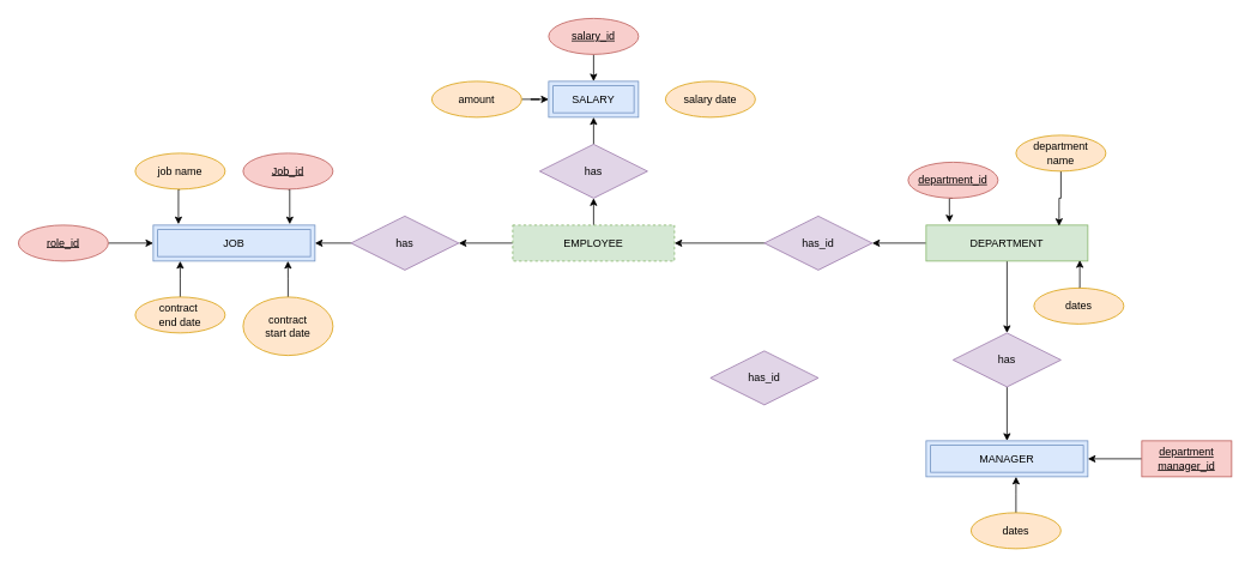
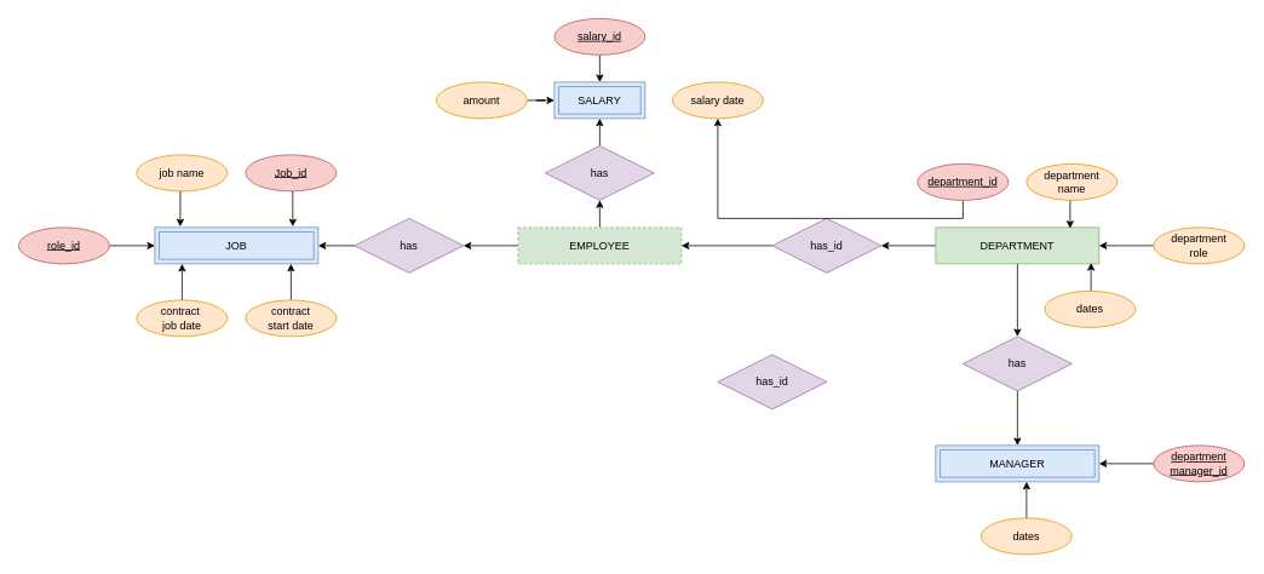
- <mxCell id="40" value="department &lt;br&gt;name" style="ellipse;whiteSpace=wrap;html=1;align=center;fillColor=#ffe6cc;strokeColor=#d79b00;" vertex="1" parent="1"><mxGeometry x="1130" y="150" width="100" height="40" as="geometry" /></mxCell>
+ <mxCell id="40" value="department &lt;br&gt;name" style="ellipse;whiteSpace=wrap;html=1;align=center;fillColor=#ffe6cc;strokeColor=#d79b00;" vertex="1" parent="1"><mxGeometry x="1130" y="180" width="100" height="40" as="geometry" /></mxCell>
- <mxCell id="32" style="edgeStyle=orthogonalEdgeStyle;rounded=0;orthogonalLoop=1;jettySize=auto;html=1;exitX=0.5;exitY=1;exitDx=0;exitDy=0;entryX=0.144;entryY=-0.075;entryDx=0;entryDy=0;entryPerimeter=0;" edge="1" parent="1" source="33" target="5"><mxGeometry relative="1" as="geometry" /></mxCell>
+ <mxCell id="32" style="edgeStyle=orthogonalEdgeStyle;rounded=0;orthogonalLoop=1;jettySize=auto;html=1;exitX=0.5;exitY=1;exitDx=0;exitDy=0;" edge="1" parent="1" source="33" target="29"><mxGeometry relative="1" as="geometry" /></mxCell>
+ <mxCell id="34" style="edgeStyle=orthogonalEdgeStyle;rounded=0;orthogonalLoop=1;jettySize=auto;html=1;exitX=0;exitY=0.5;exitDx=0;exitDy=0;entryX=1;entryY=0.5;entryDx=0;entryDy=0;" edge="1" parent="1" source="35" target="5"><mxGeometry relative="1" as="geometry" /></mxCell>
+ <mxCell id="35" value="department&lt;br&gt;role" style="ellipse;whiteSpace=wrap;html=1;align=center;fillColor=#ffe6cc;strokeColor=#d79b00;" vertex="1" parent="1"><mxGeometry x="1270" y="250" width="100" height="40" as="geometry" /></mxCell>
- <mxCell id="13" value="contract&amp;nbsp;&lt;br&gt;end date" style="ellipse;whiteSpace=wrap;html=1;align=center;fillColor=#ffe6cc;strokeColor=#d79b00;" vertex="1" parent="1"><mxGeometry x="150" y="330" width="100" height="40" as="geometry" /></mxCell>
+ <mxCell id="13" value="contract&amp;nbsp;&lt;br&gt;job date" style="ellipse;whiteSpace=wrap;html=1;align=center;fillColor=#ffe6cc;strokeColor=#d79b00;" vertex="1" parent="1"><mxGeometry x="150" y="330" width="100" height="40" as="geometry" /></mxCell>
- <mxCell id="15" value="contract &lt;br&gt;start date" style="ellipse;whiteSpace=wrap;html=1;align=center;fillColor=#ffe6cc;strokeColor=#d79b00;" vertex="1" parent="1"><mxGeometry x="270" y="330" width="100" height="65" as="geometry" /></mxCell>
+ <mxCell id="15" value="contract &lt;br&gt;start date" style="ellipse;whiteSpace=wrap;html=1;align=center;fillColor=#ffe6cc;strokeColor=#d79b00;" vertex="1" parent="1"><mxGeometry x="270" y="330" width="100" height="40" as="geometry" /></mxCell>
- <mxCell id="44" value="department&lt;br&gt;manager_id" style="whiteSpace=wrap;html=1;align=center;fontStyle=4;fillColor=#f8cecc;strokeColor=#b85450;rounded=0;" vertex="1" parent="1"><mxGeometry x="1270" y="490" width="100" height="40" as="geometry" /></mxCell>
+ <mxCell id="44" value="department&lt;br&gt;manager_id" style="ellipse;whiteSpace=wrap;html=1;align=center;fontStyle=4;fillColor=#f8cecc;strokeColor=#b85450;" vertex="1" parent="1"><mxGeometry x="1270" y="490" width="100" height="40" as="geometry" /></mxCell>
